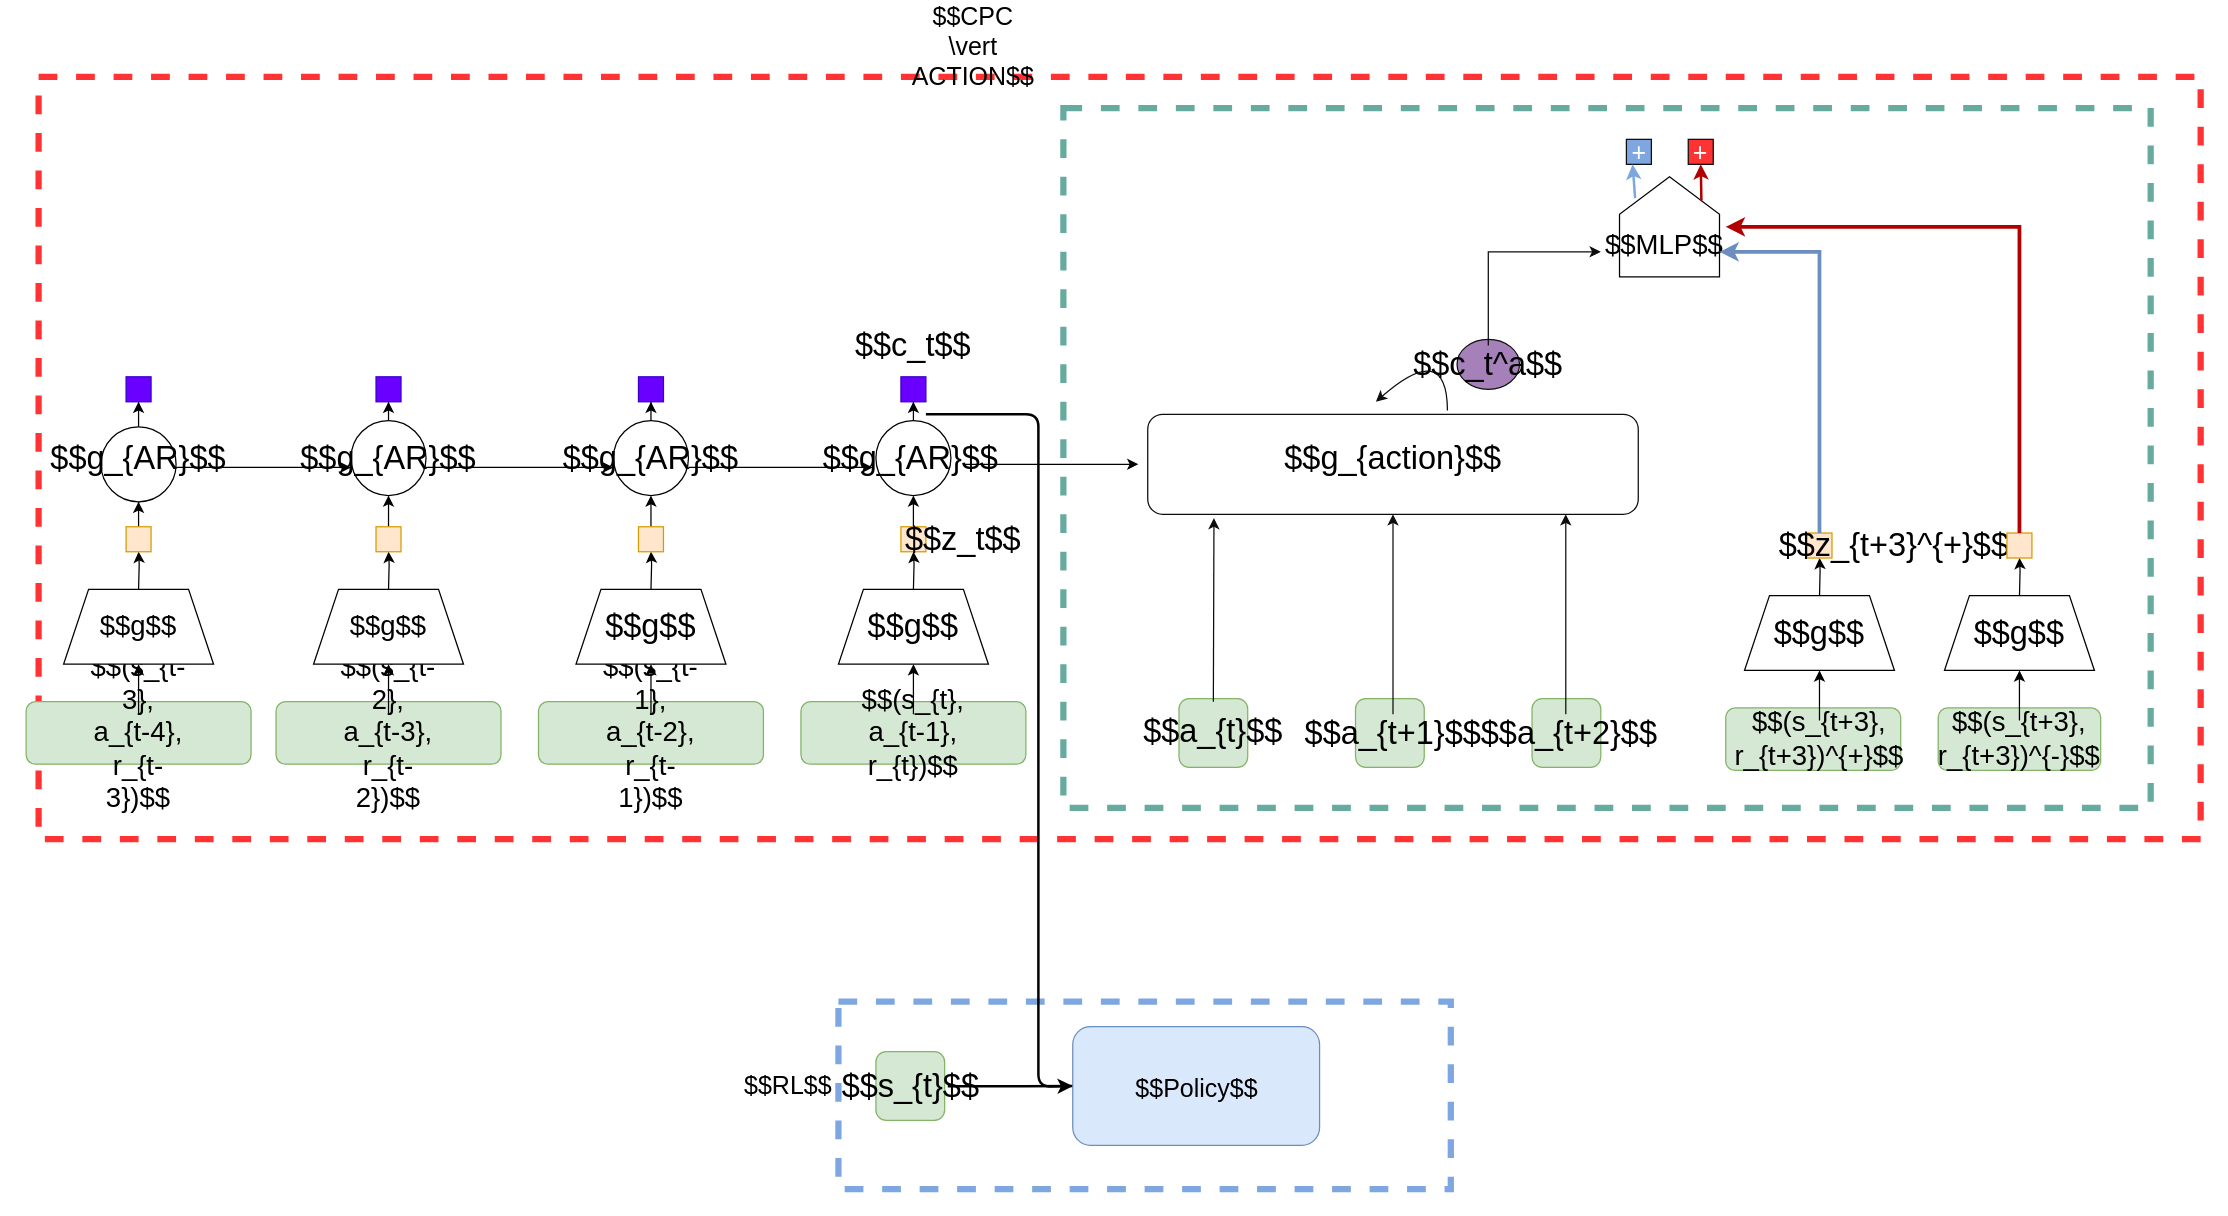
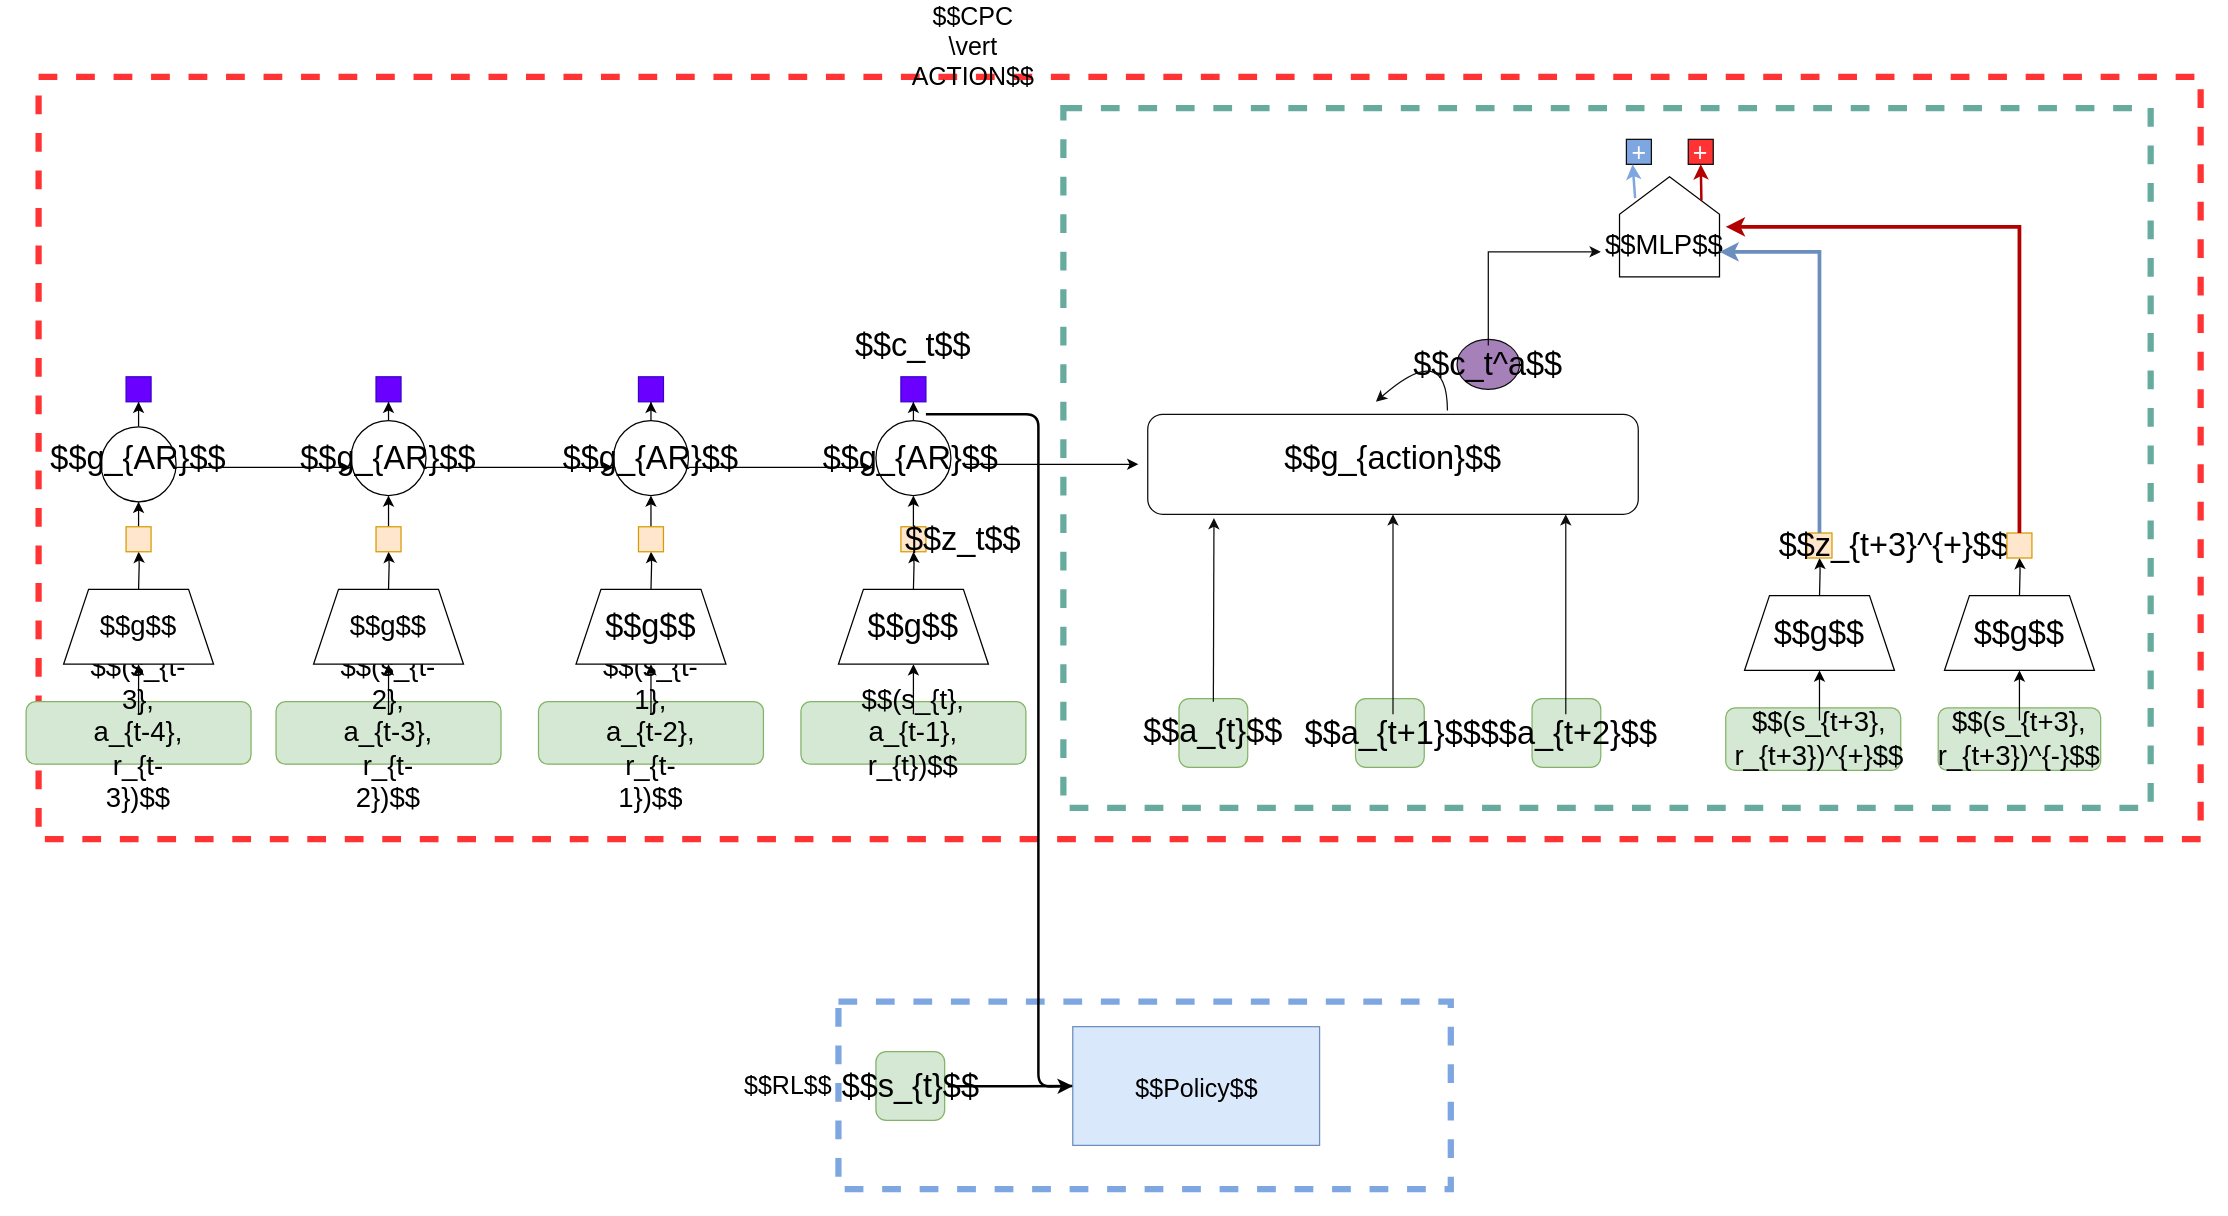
- <mxCell id="74" value="&lt;font style=&quot;font-size: 20px;&quot;&gt;$$Policy$$&lt;/font&gt;" style="whiteSpace=wrap;html=1;fontSize=26;fillColor=#dae8fc;strokeColor=#6c8ebf;rounded=1;" parent="1" vertex="1"><mxGeometry x="857.5" y="820" width="197.5" height="95" as="geometry" /></mxCell>
+ <mxCell id="74" value="&lt;font style=&quot;font-size: 20px;&quot;&gt;$$Policy$$&lt;/font&gt;" style="rounded=0;whiteSpace=wrap;html=1;fontSize=26;fillColor=#dae8fc;strokeColor=#6c8ebf;" parent="1" vertex="1"><mxGeometry x="857.5" y="820" width="197.5" height="95" as="geometry" /></mxCell>
